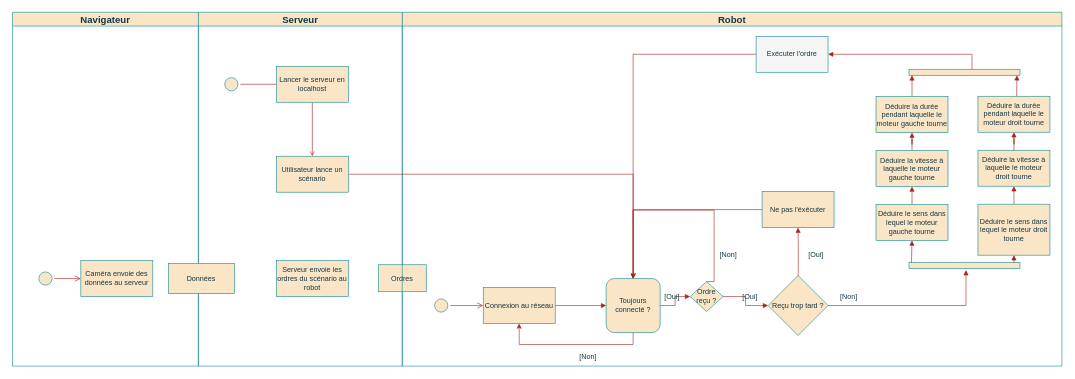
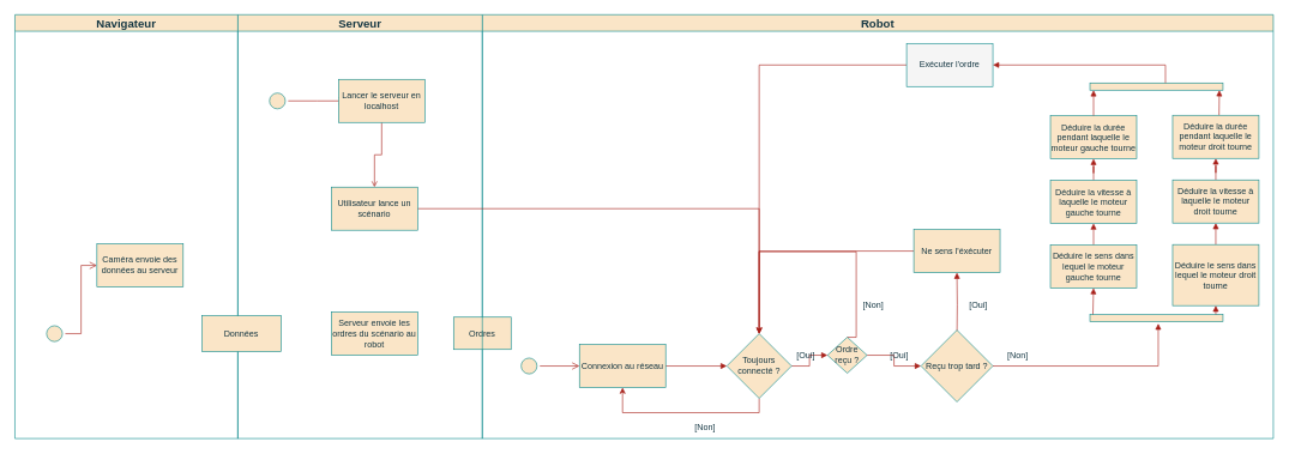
- <mxCell id="48" value="Lancer le serveur en localhost" style="rounded=0;whiteSpace=wrap;html=1;labelBackgroundColor=none;fillColor=#FAE5C7;strokeColor=#0F8B8D;fontColor=#143642;" vertex="1" parent="44"><mxGeometry x="130" y="90" width="120" height="60" as="geometry" /></mxCell>
+ <mxCell id="48" value="Lancer le serveur en localhost" style="rounded=0;whiteSpace=wrap;html=1;labelBackgroundColor=none;fillColor=#FAE5C7;strokeColor=#0F8B8D;fontColor=#143642;" vertex="1" parent="44"><mxGeometry x="140" y="90" width="120" height="60" as="geometry" /></mxCell>
- <mxCell id="7" value="Ne pas l'éxécuter" style="rounded=0;whiteSpace=wrap;html=1;labelBackgroundColor=none;fillColor=#FAE5C7;strokeColor=#0F8B8D;fontColor=#143642;" parent="1" vertex="1"><mxGeometry x="1270" y="319" width="120" height="60" as="geometry" /></mxCell>
+ <mxCell id="7" value="Ne sens l'éxécuter" style="rounded=0;whiteSpace=wrap;html=1;labelBackgroundColor=none;fillColor=#FAE5C7;strokeColor=#0F8B8D;fontColor=#143642;" parent="1" vertex="1"><mxGeometry x="1270" y="319" width="120" height="60" as="geometry" /></mxCell>
- <mxCell id="56" value="Caméra envoie des données au serveur" style="rounded=0;whiteSpace=wrap;html=1;labelBackgroundColor=none;fillColor=#FAE5C7;strokeColor=#0F8B8D;fontColor=#143642;" vertex="1" parent="52"><mxGeometry x="114" y="414" width="120" height="60" as="geometry" /></mxCell>
+ <mxCell id="56" value="Caméra envoie des données au serveur" style="rounded=0;whiteSpace=wrap;html=1;labelBackgroundColor=none;fillColor=#FAE5C7;strokeColor=#0F8B8D;fontColor=#143642;" vertex="1" parent="52"><mxGeometry x="114" y="319" width="120" height="60" as="geometry" /></mxCell>
- <mxCell id="20" value="Toujours connecté ?" style="whiteSpace=wrap;html=1;labelBackgroundColor=none;fillColor=#FAE5C7;strokeColor=#0F8B8D;fontColor=#143642;rounded=1;" parent="1" vertex="1"><mxGeometry x="1010" y="464" width="90" height="90" as="geometry" /></mxCell>
+ <mxCell id="20" value="Toujours connecté ?" style="rhombus;whiteSpace=wrap;html=1;labelBackgroundColor=none;fillColor=#FAE5C7;strokeColor=#0F8B8D;fontColor=#143642;rounded=0;" parent="1" vertex="1"><mxGeometry x="1010" y="464" width="90" height="90" as="geometry" /></mxCell>
